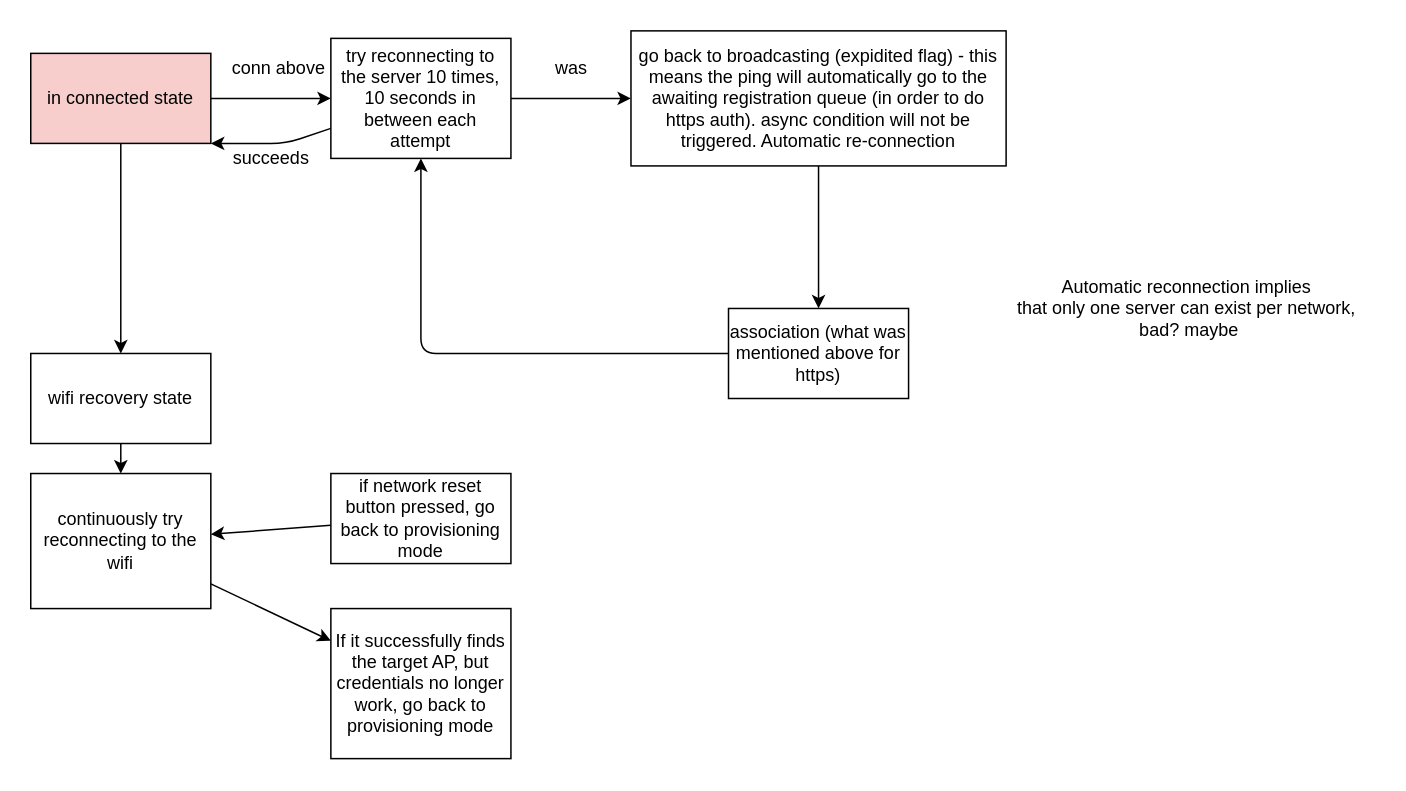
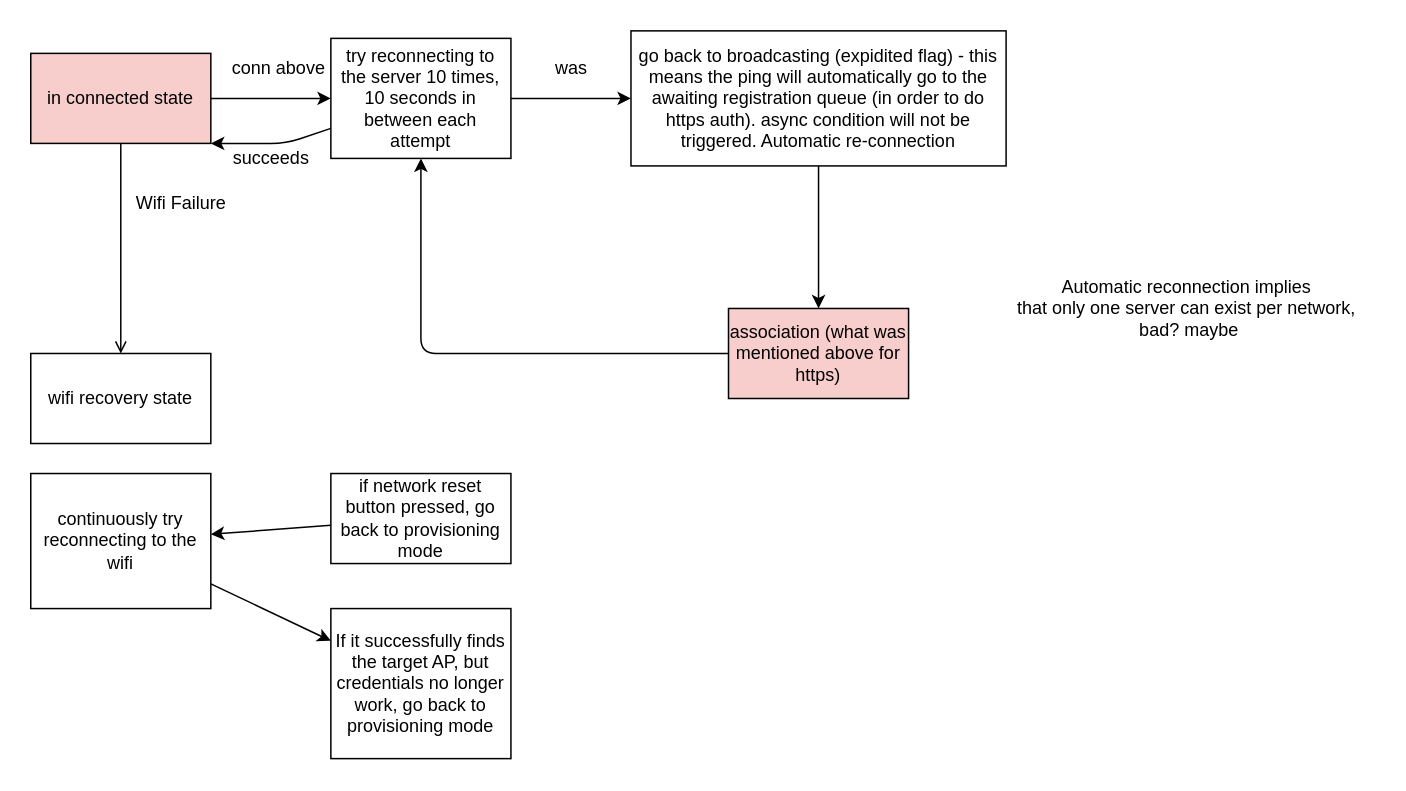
+ <mxCell id="7" value="Wifi Failure" style="text;html=1;align=center;verticalAlign=middle;resizable=0;points=[];autosize=1;strokeColor=none;fillColor=none;" parent="1" vertex="1"><mxGeometry x="80" y="120" width="80" height="30" as="geometry" /></mxCell>
- <mxCell id="2" value="" style="edgeStyle=none;html=1;" parent="1" source="4" target="6" edge="1"><mxGeometry relative="1" as="geometry" /></mxCell>
+ <mxCell id="2" value="" style="edgeStyle=none;html=1;endArrow=open;" parent="1" source="4" target="6" edge="1"><mxGeometry relative="1" as="geometry" /></mxCell>
- <mxCell id="21" value="association (what was mentioned above for https)" style="whiteSpace=wrap;html=1;rounded=0;" parent="1" vertex="1"><mxGeometry x="485" y="205" width="120" height="60" as="geometry" /></mxCell>
+ <mxCell id="21" value="association (what was mentioned above for https)" style="whiteSpace=wrap;html=1;rounded=0;fillColor=#f8cecc;" parent="1" vertex="1"><mxGeometry x="485" y="205" width="120" height="60" as="geometry" /></mxCell>
- <mxCell id="5" value="" style="edgeStyle=none;html=1;" parent="1" source="6" target="9" edge="1"><mxGeometry relative="1" as="geometry" /></mxCell>
